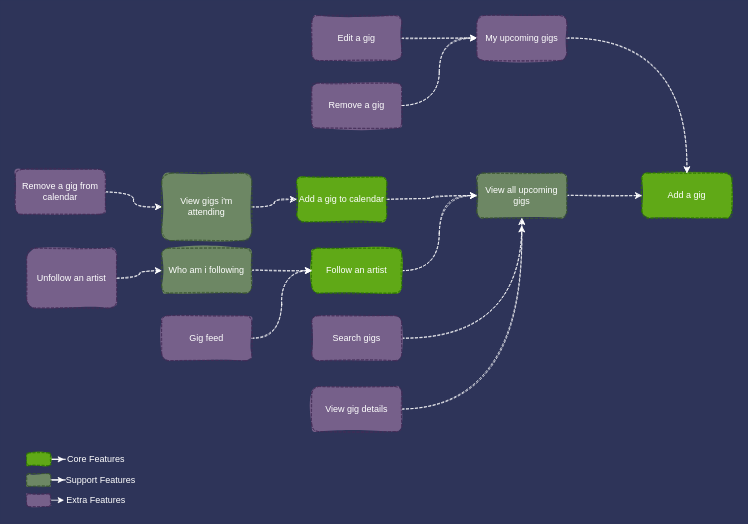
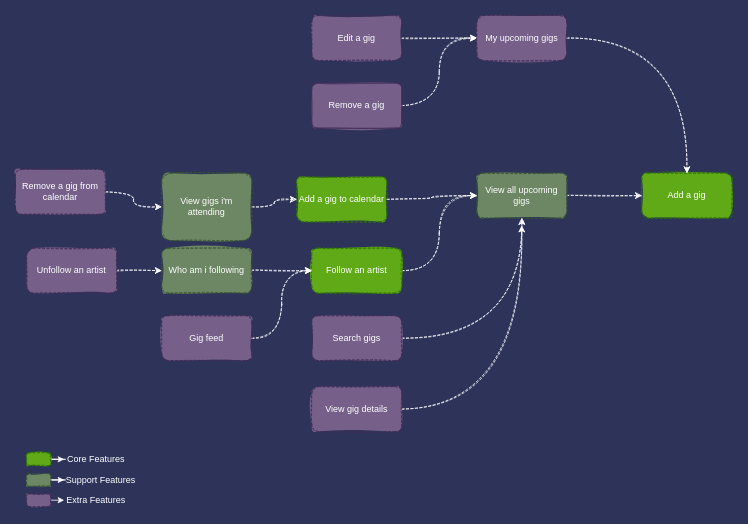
- <mxCell id="6" value="Remove a gig" style="whiteSpace=wrap;html=1;arcSize=12;fillColor=#76608a;strokeColor=#432D57;fontColor=#ffffff;sketch=1;rounded=1;fillStyle=solid;dashed=1;" parent="1" vertex="1"><mxGeometry x="415" y="110" width="120" height="60" as="geometry" /></mxCell>
+ <mxCell id="6" value="Remove a gig" style="whiteSpace=wrap;html=1;arcSize=12;fillColor=#76608a;strokeColor=#432D57;fontColor=#ffffff;sketch=1;rounded=1;fillStyle=solid;dashed=0;" parent="1" vertex="1"><mxGeometry x="415" y="110" width="120" height="60" as="geometry" /></mxCell>
- <mxCell id="24" value="Unfollow an artist" style="whiteSpace=wrap;html=1;fillColor=#76608a;strokeColor=#432D57;fontColor=#ffffff;sketch=1;rounded=1;fillStyle=solid;dashed=1;" parent="1" vertex="1"><mxGeometry x="35" y="330" width="120" height="80" as="geometry" /></mxCell>
+ <mxCell id="24" value="Unfollow an artist" style="whiteSpace=wrap;html=1;fillColor=#76608a;strokeColor=#432D57;fontColor=#ffffff;sketch=1;rounded=1;fillStyle=solid;dashed=1;" parent="1" vertex="1"><mxGeometry x="35" y="330" width="120" height="60" as="geometry" /></mxCell>
